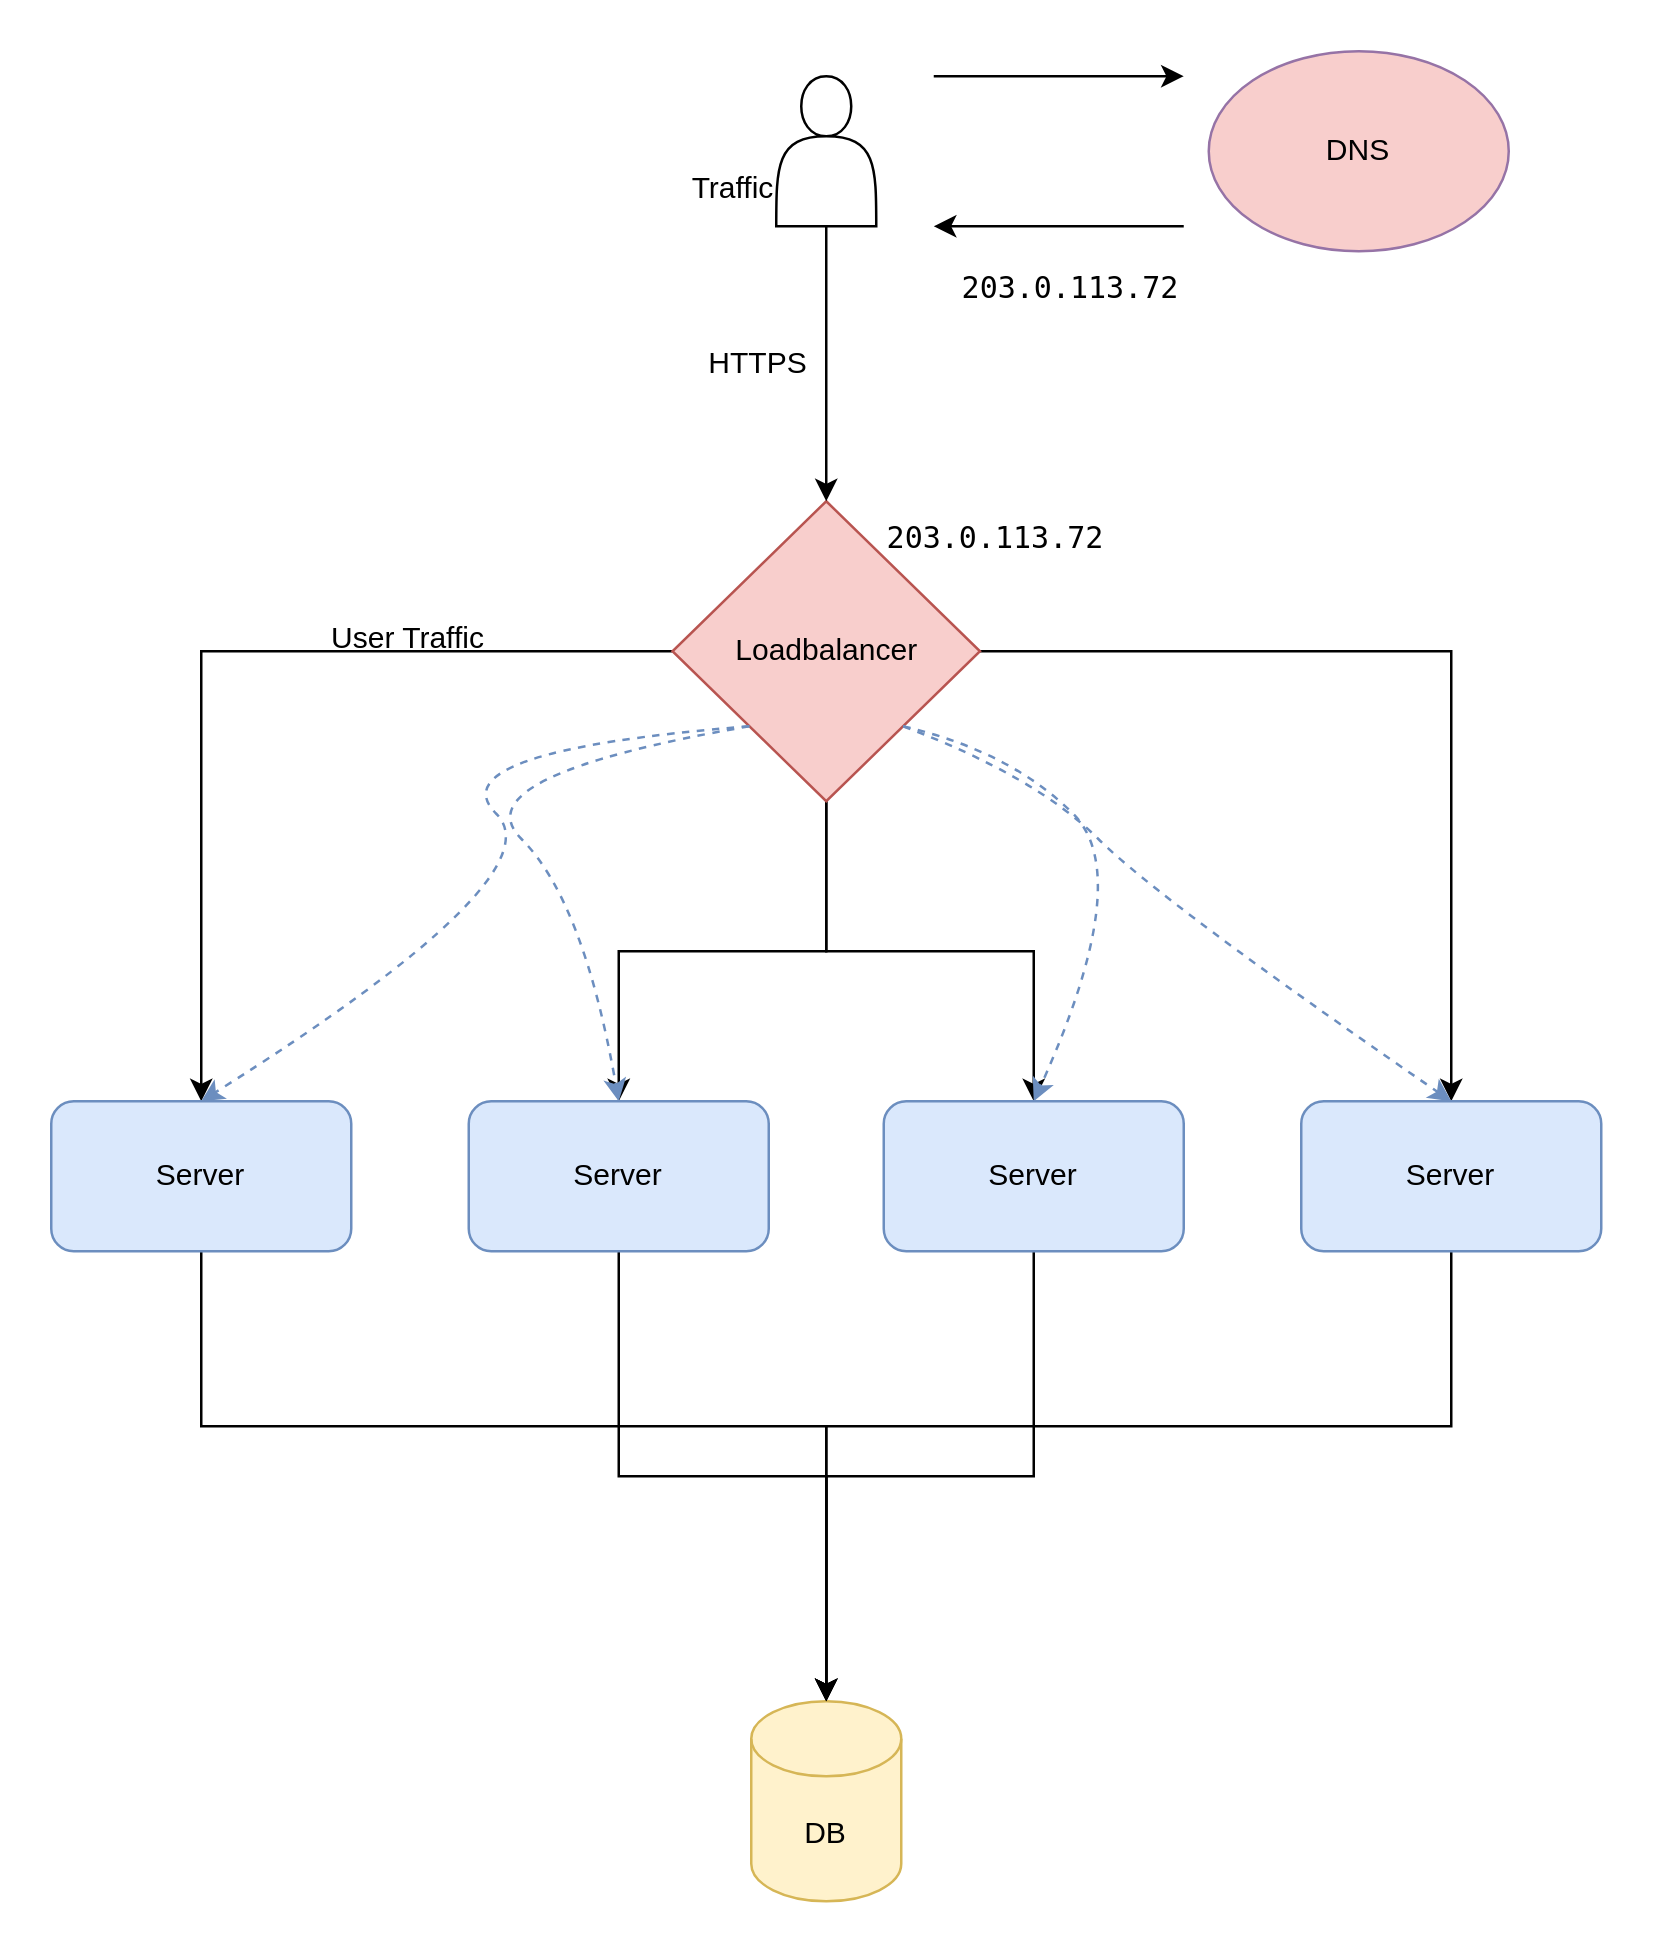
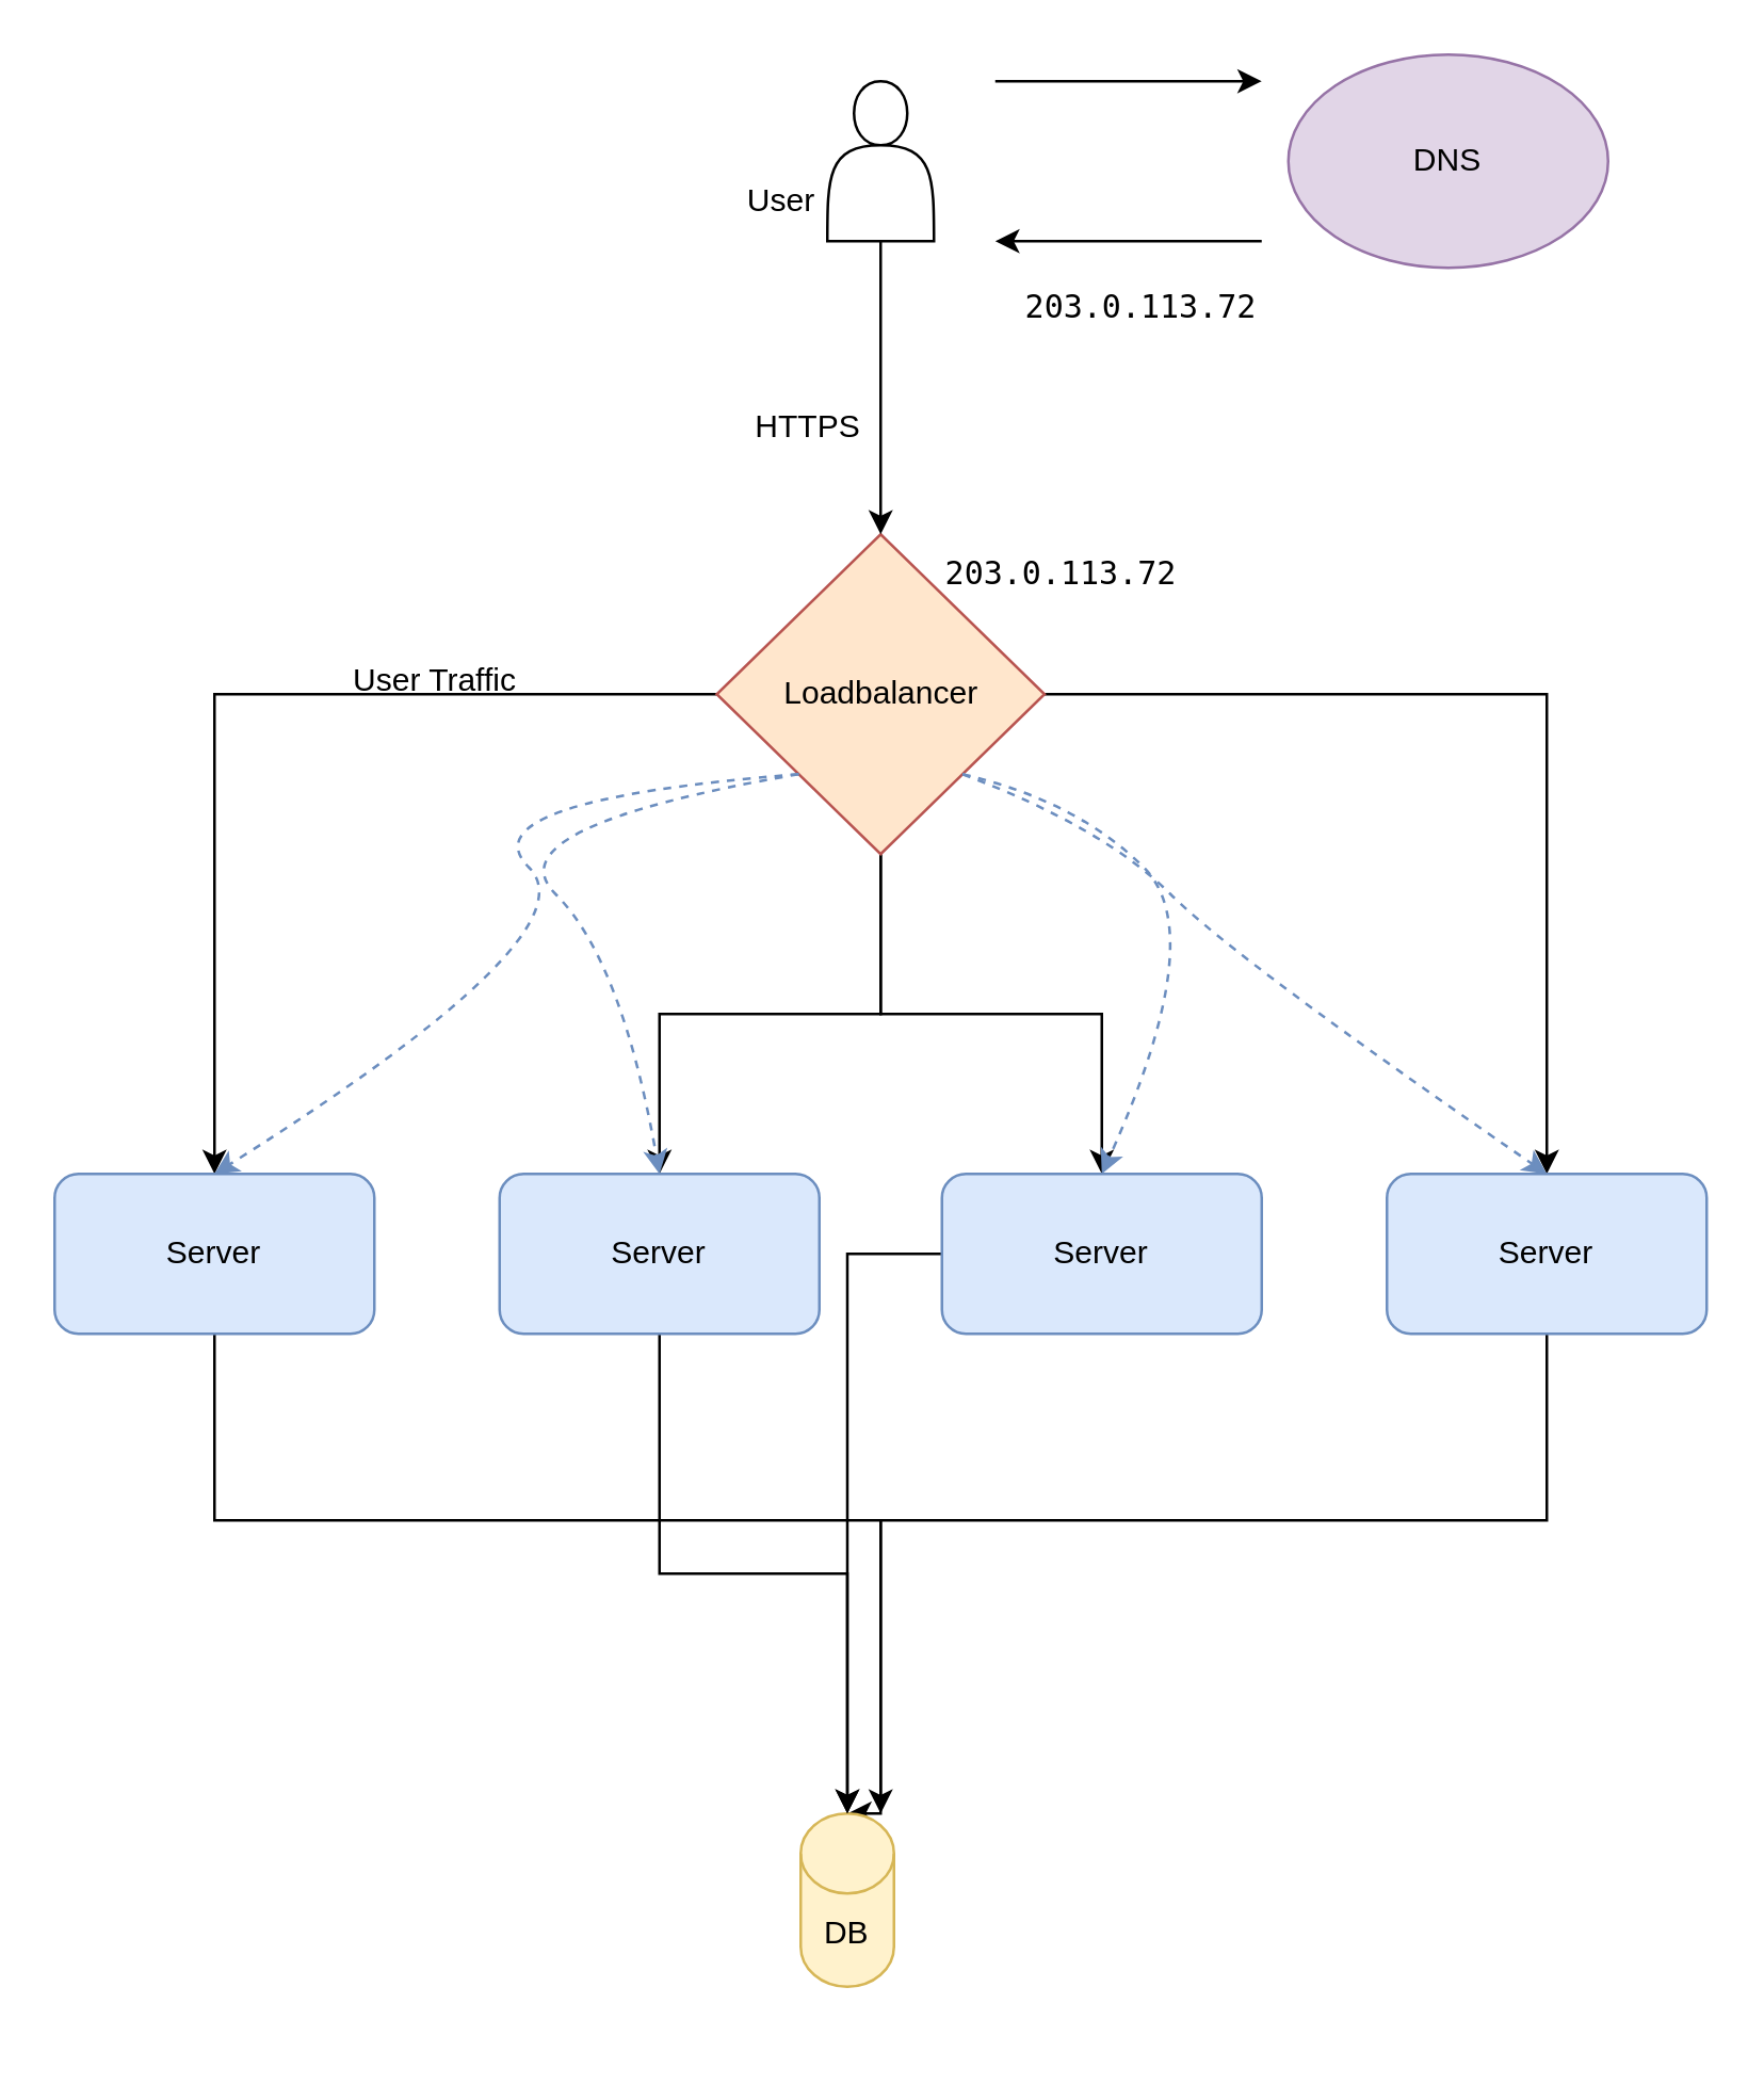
- <mxCell id="2" value="DNS" style="ellipse;whiteSpace=wrap;html=1;fillColor=#f8cecc;strokeColor=#9673a6;" parent="1" vertex="1"><mxGeometry x="483" y="20" width="120" height="80" as="geometry" /></mxCell>
+ <mxCell id="2" value="DNS" style="ellipse;whiteSpace=wrap;html=1;fillColor=#e1d5e7;strokeColor=#9673a6;" parent="1" vertex="1"><mxGeometry x="483" y="20" width="120" height="80" as="geometry" /></mxCell>
- <mxCell id="29" value="Traffic" style="text;html=1;strokeColor=none;fillColor=none;align=center;verticalAlign=middle;whiteSpace=wrap;rounded=0;" parent="1" vertex="1"><mxGeometry x="263" y="60" width="60" height="30" as="geometry" /></mxCell>
+ <mxCell id="29" value="User" style="text;html=1;strokeColor=none;fillColor=none;align=center;verticalAlign=middle;whiteSpace=wrap;rounded=0;" parent="1" vertex="1"><mxGeometry x="263" y="60" width="60" height="30" as="geometry" /></mxCell>
- <mxCell id="22" value="HTTPS" style="text;html=1;strokeColor=none;fillColor=none;align=center;verticalAlign=middle;whiteSpace=wrap;rounded=0;" parent="1" vertex="1"><mxGeometry x="273" y="130" width="60" height="30" as="geometry" /></mxCell>
+ <mxCell id="22" value="HTTPS" style="text;html=1;strokeColor=none;fillColor=none;align=center;verticalAlign=middle;whiteSpace=wrap;rounded=0;" parent="1" vertex="1"><mxGeometry x="273" y="145" width="60" height="30" as="geometry" /></mxCell>
- <mxCell id="7" value="Loadbalancer" style="rhombus;whiteSpace=wrap;html=1;fillColor=#f8cecc;strokeColor=#b85450;" parent="1" vertex="1"><mxGeometry x="268.5" y="200" width="123" height="120" as="geometry" /></mxCell>
+ <mxCell id="7" value="Loadbalancer" style="rhombus;whiteSpace=wrap;html=1;fillColor=#ffe6cc;strokeColor=#b85450;" parent="1" vertex="1"><mxGeometry x="268.5" y="200" width="123" height="120" as="geometry" /></mxCell>
- <mxCell id="10" value="DB" style="shape=cylinder3;whiteSpace=wrap;html=1;boundedLbl=1;backgroundOutline=1;size=15;fillColor=#fff2cc;strokeColor=#d6b656;" parent="1" vertex="1"><mxGeometry x="300" y="680" width="60" height="80" as="geometry" /></mxCell>
+ <mxCell id="10" value="DB" style="shape=cylinder3;whiteSpace=wrap;html=1;boundedLbl=1;backgroundOutline=1;size=15;fillColor=#fff2cc;strokeColor=#d6b656;" parent="1" vertex="1"><mxGeometry x="300" y="680" width="35" height="65" as="geometry" /></mxCell>
